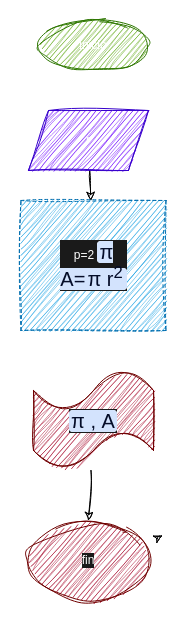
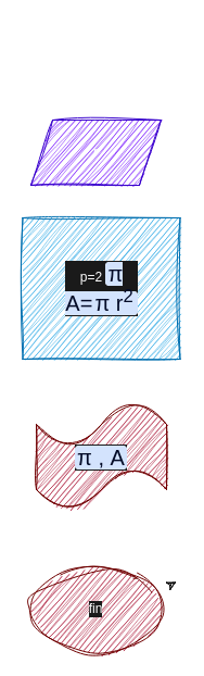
- <mxCell id="2" value="inicio" style="ellipse;whiteSpace=wrap;html=1;strokeColor=#2D7600;fillColor=#60a917;fontColor=#ffffff;shadow=0;sketch=1;curveFitting=1;jiggle=2;" vertex="1" parent="1"><mxGeometry x="38" y="20" width="110" height="50" as="geometry" /></mxCell>
- <mxCell id="3" value="" style="edgeStyle=none;html=1;sketch=1;curveFitting=1;jiggle=2;" edge="1" parent="1" source="4" target="5"><mxGeometry relative="1" as="geometry" /></mxCell>
- <mxCell id="5" value="p=2&amp;nbsp;&lt;span style=&quot;border-radius: 4px; padding: 0px 2px; background: linear-gradient(90deg, rgb(211, 227, 253) 50%, rgba(0, 0, 0, 0) 50%) 0% 0px / 200% 100% no-repeat rgb(255, 255, 255); color: rgb(4, 12, 40); animation: 0.75s cubic-bezier(0.05, 0.7, 0.1, 1) 0.25s 1 normal forwards running highlight; font-family: &amp;quot;Google Sans&amp;quot;, Arial, sans-serif; font-size: 20px; text-align: left;&quot;&gt;π&lt;br&gt;A=&lt;span style=&quot;border-radius: 4px; padding: 0px 2px; background-image: linear-gradient(90deg, rgb(211, 227, 253) 50%, rgba(0, 0, 0, 0) 50%); background-position: 0% 0px; background-size: 200% 100%; background-repeat: no-repeat; background-attachment: initial; background-origin: initial; background-clip: initial; animation: 0.75s cubic-bezier(0.05, 0.7, 0.1, 1) 0.25s 1 normal forwards running highlight;&quot;&gt;π r&lt;sup&gt;2&lt;/sup&gt;&lt;/span&gt;&lt;br&gt;&lt;/span&gt;" style="html=1;labelBackgroundColor=#1A1A1A;fontColor=#ffffff;whiteSpace=wrap;fillColor=#1ba1e2;strokeColor=#006EAF;rounded=0;shadow=0;glass=0;sketch=1;curveFitting=1;jiggle=2;dashed=1;" vertex="1" parent="1"><mxGeometry x="20.5" y="200" width="145" height="130" as="geometry" /></mxCell>
+ <mxCell id="5" value="p=2&amp;nbsp;&lt;span style=&quot;border-radius: 4px; padding: 0px 2px; background: linear-gradient(90deg, rgb(211, 227, 253) 50%, rgba(0, 0, 0, 0) 50%) 0% 0px / 200% 100% no-repeat rgb(255, 255, 255); color: rgb(4, 12, 40); animation: 0.75s cubic-bezier(0.05, 0.7, 0.1, 1) 0.25s 1 normal forwards running highlight; font-family: &amp;quot;Google Sans&amp;quot;, Arial, sans-serif; font-size: 20px; text-align: left;&quot;&gt;π&lt;br&gt;A=&lt;span style=&quot;border-radius: 4px; padding: 0px 2px; background-image: linear-gradient(90deg, rgb(211, 227, 253) 50%, rgba(0, 0, 0, 0) 50%); background-position: 0% 0px; background-size: 200% 100%; background-repeat: no-repeat; background-attachment: initial; background-origin: initial; background-clip: initial; animation: 0.75s cubic-bezier(0.05, 0.7, 0.1, 1) 0.25s 1 normal forwards running highlight;&quot;&gt;π r&lt;sup&gt;2&lt;/sup&gt;&lt;/span&gt;&lt;br&gt;&lt;/span&gt;" style="html=1;labelBackgroundColor=#1A1A1A;fontColor=#ffffff;whiteSpace=wrap;fillColor=#1ba1e2;strokeColor=#006EAF;rounded=0;shadow=0;glass=0;sketch=1;curveFitting=1;jiggle=2;" vertex="1" parent="1"><mxGeometry x="20.5" y="200" width="145" height="130" as="geometry" /></mxCell>
- <mxCell id="6" style="edgeStyle=none;html=1;entryX=0.5;entryY=0;entryDx=0;entryDy=0;fontColor=#FFFFFF;sketch=1;curveFitting=1;jiggle=2;" edge="1" parent="1" source="7" target="9"><mxGeometry relative="1" as="geometry" /></mxCell>
